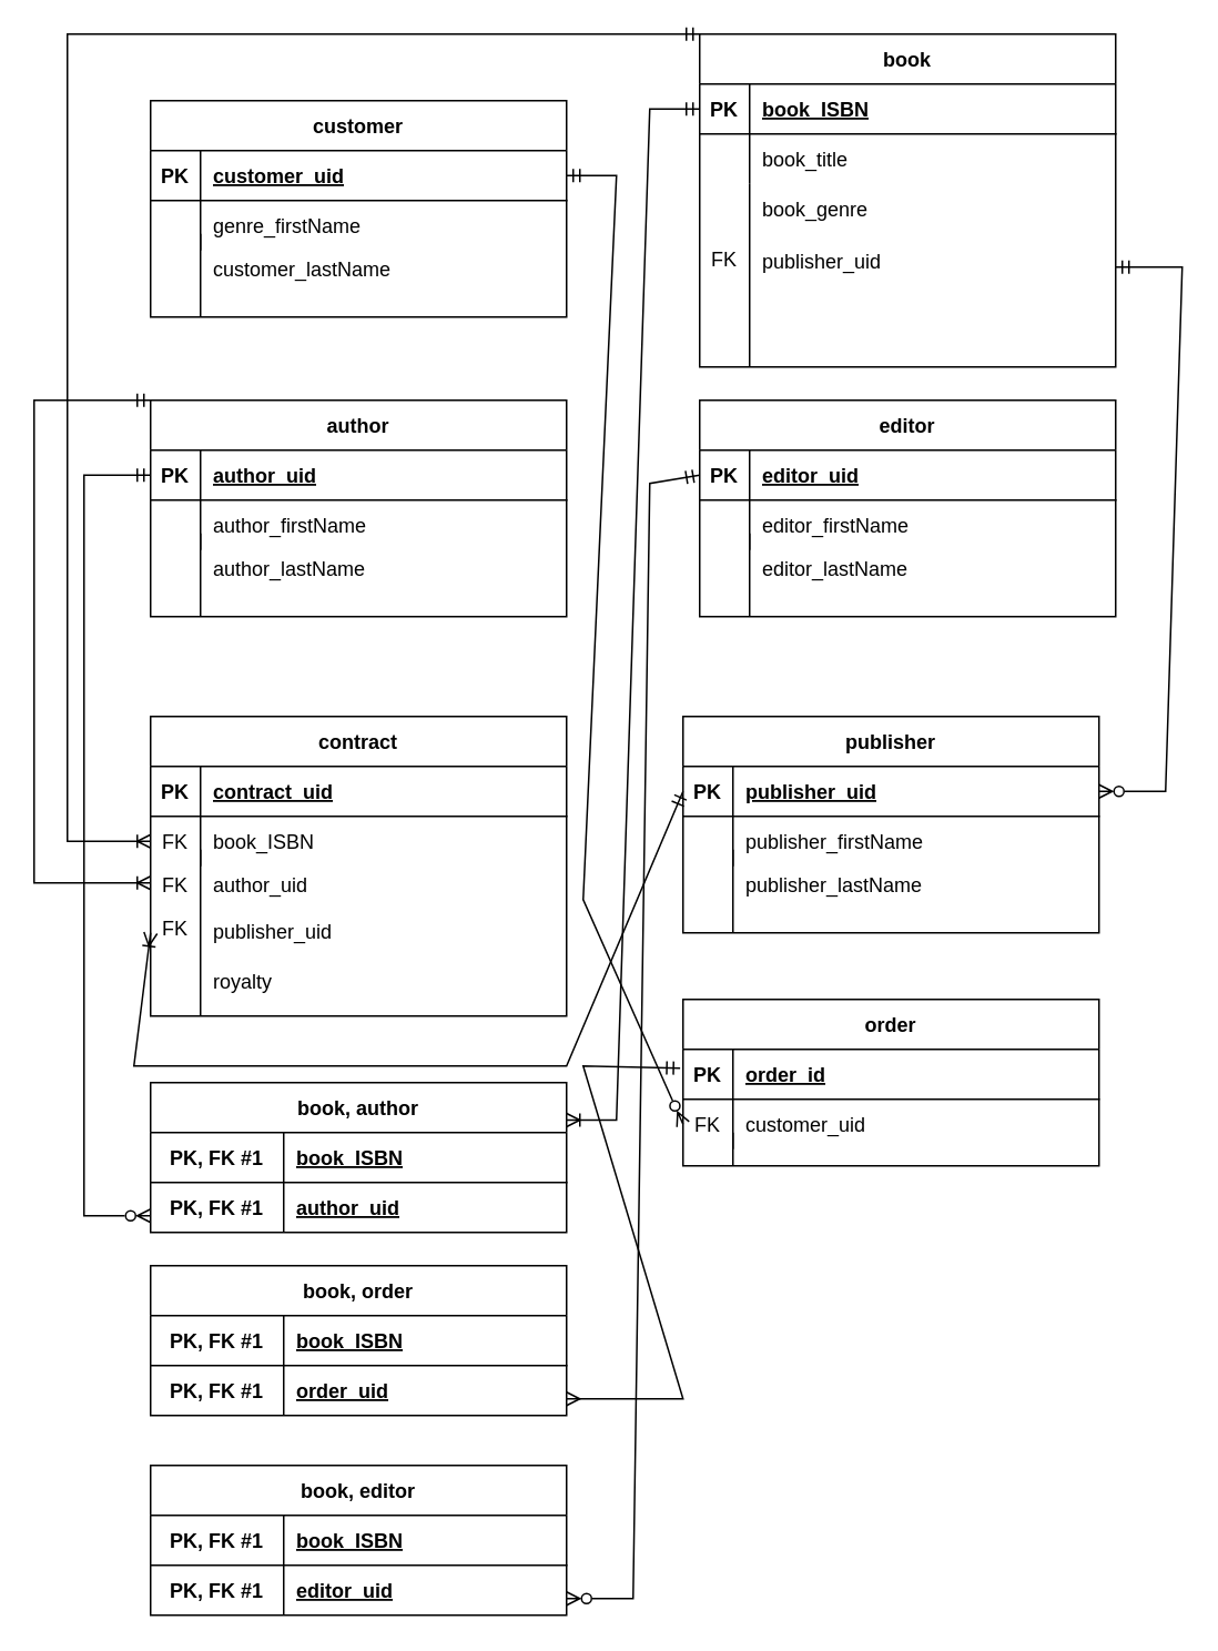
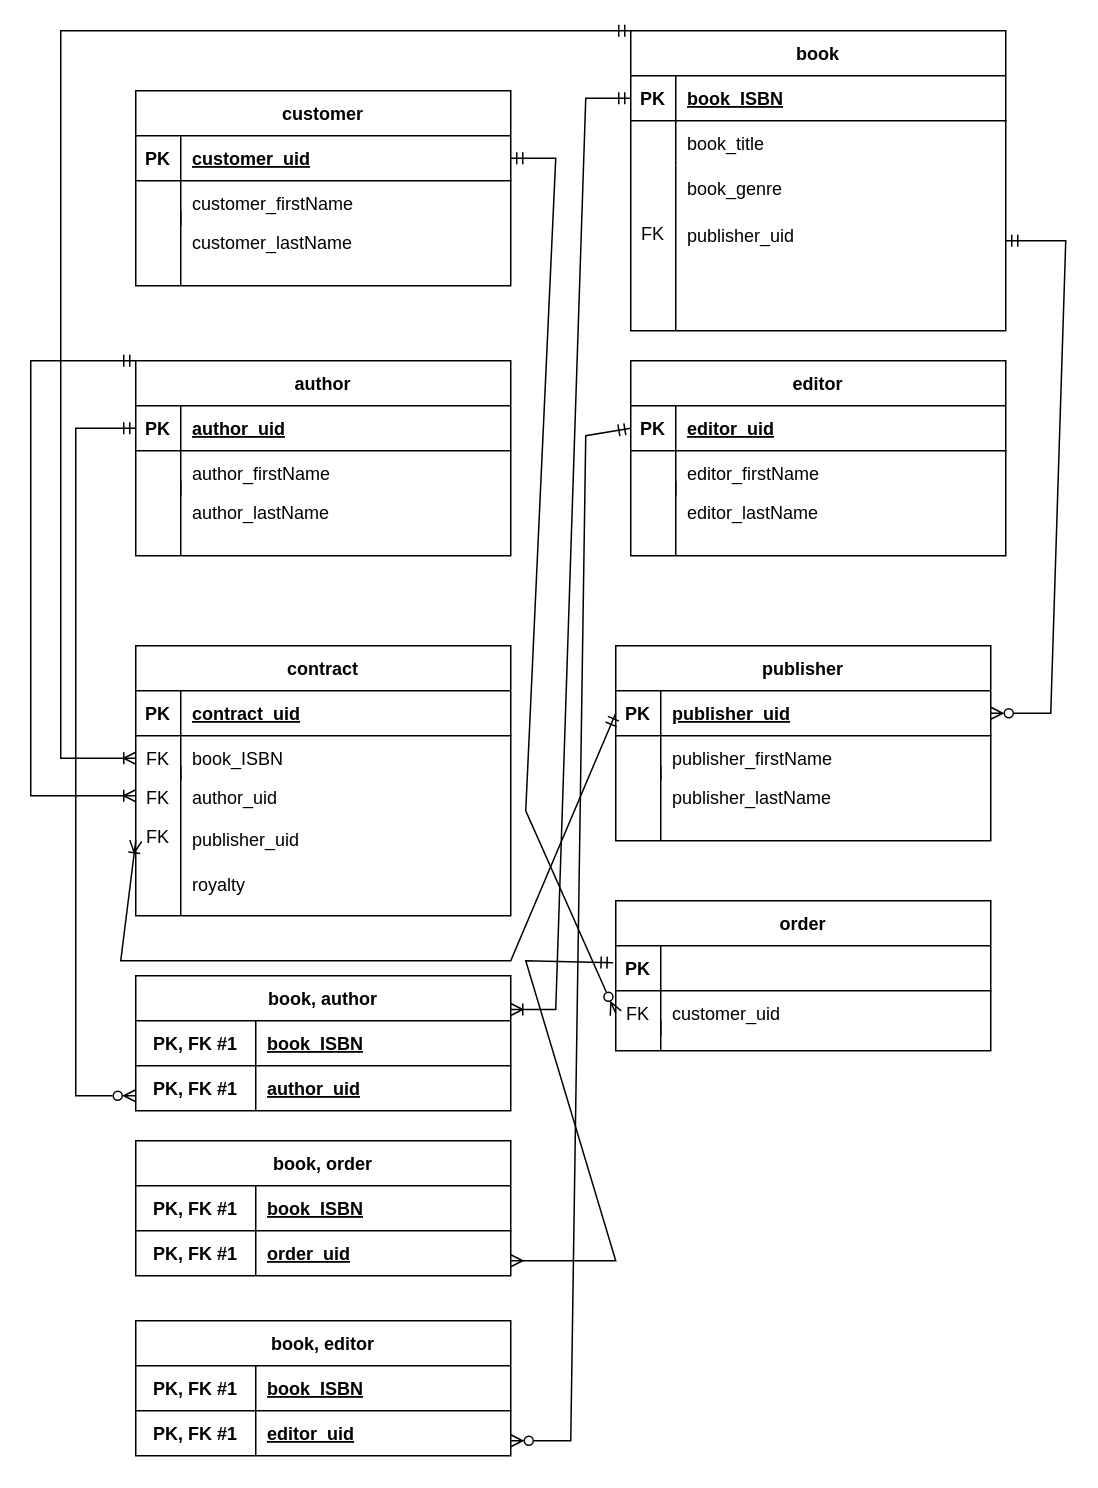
- <mxCell id="8" value="genre_firstName" style="shape=partialRectangle;overflow=hidden;connectable=0;fillColor=none;top=0;left=0;bottom=0;right=0;align=left;spacingLeft=6;" parent="6" vertex="1"><mxGeometry x="30" width="220" height="30" as="geometry"><mxRectangle width="220" height="30" as="alternateBounds" /></mxGeometry></mxCell>
+ <mxCell id="8" value="customer_firstName" style="shape=partialRectangle;overflow=hidden;connectable=0;fillColor=none;top=0;left=0;bottom=0;right=0;align=left;spacingLeft=6;" parent="6" vertex="1"><mxGeometry x="30" width="220" height="30" as="geometry"><mxRectangle width="220" height="30" as="alternateBounds" /></mxGeometry></mxCell>
- <mxCell id="90" value="order_id" style="shape=partialRectangle;overflow=hidden;connectable=0;fillColor=none;top=0;left=0;bottom=0;right=0;align=left;spacingLeft=6;fontStyle=5;" vertex="1" parent="88"><mxGeometry x="30" width="220" height="30" as="geometry"><mxRectangle width="220" height="30" as="alternateBounds" /></mxGeometry></mxCell>
